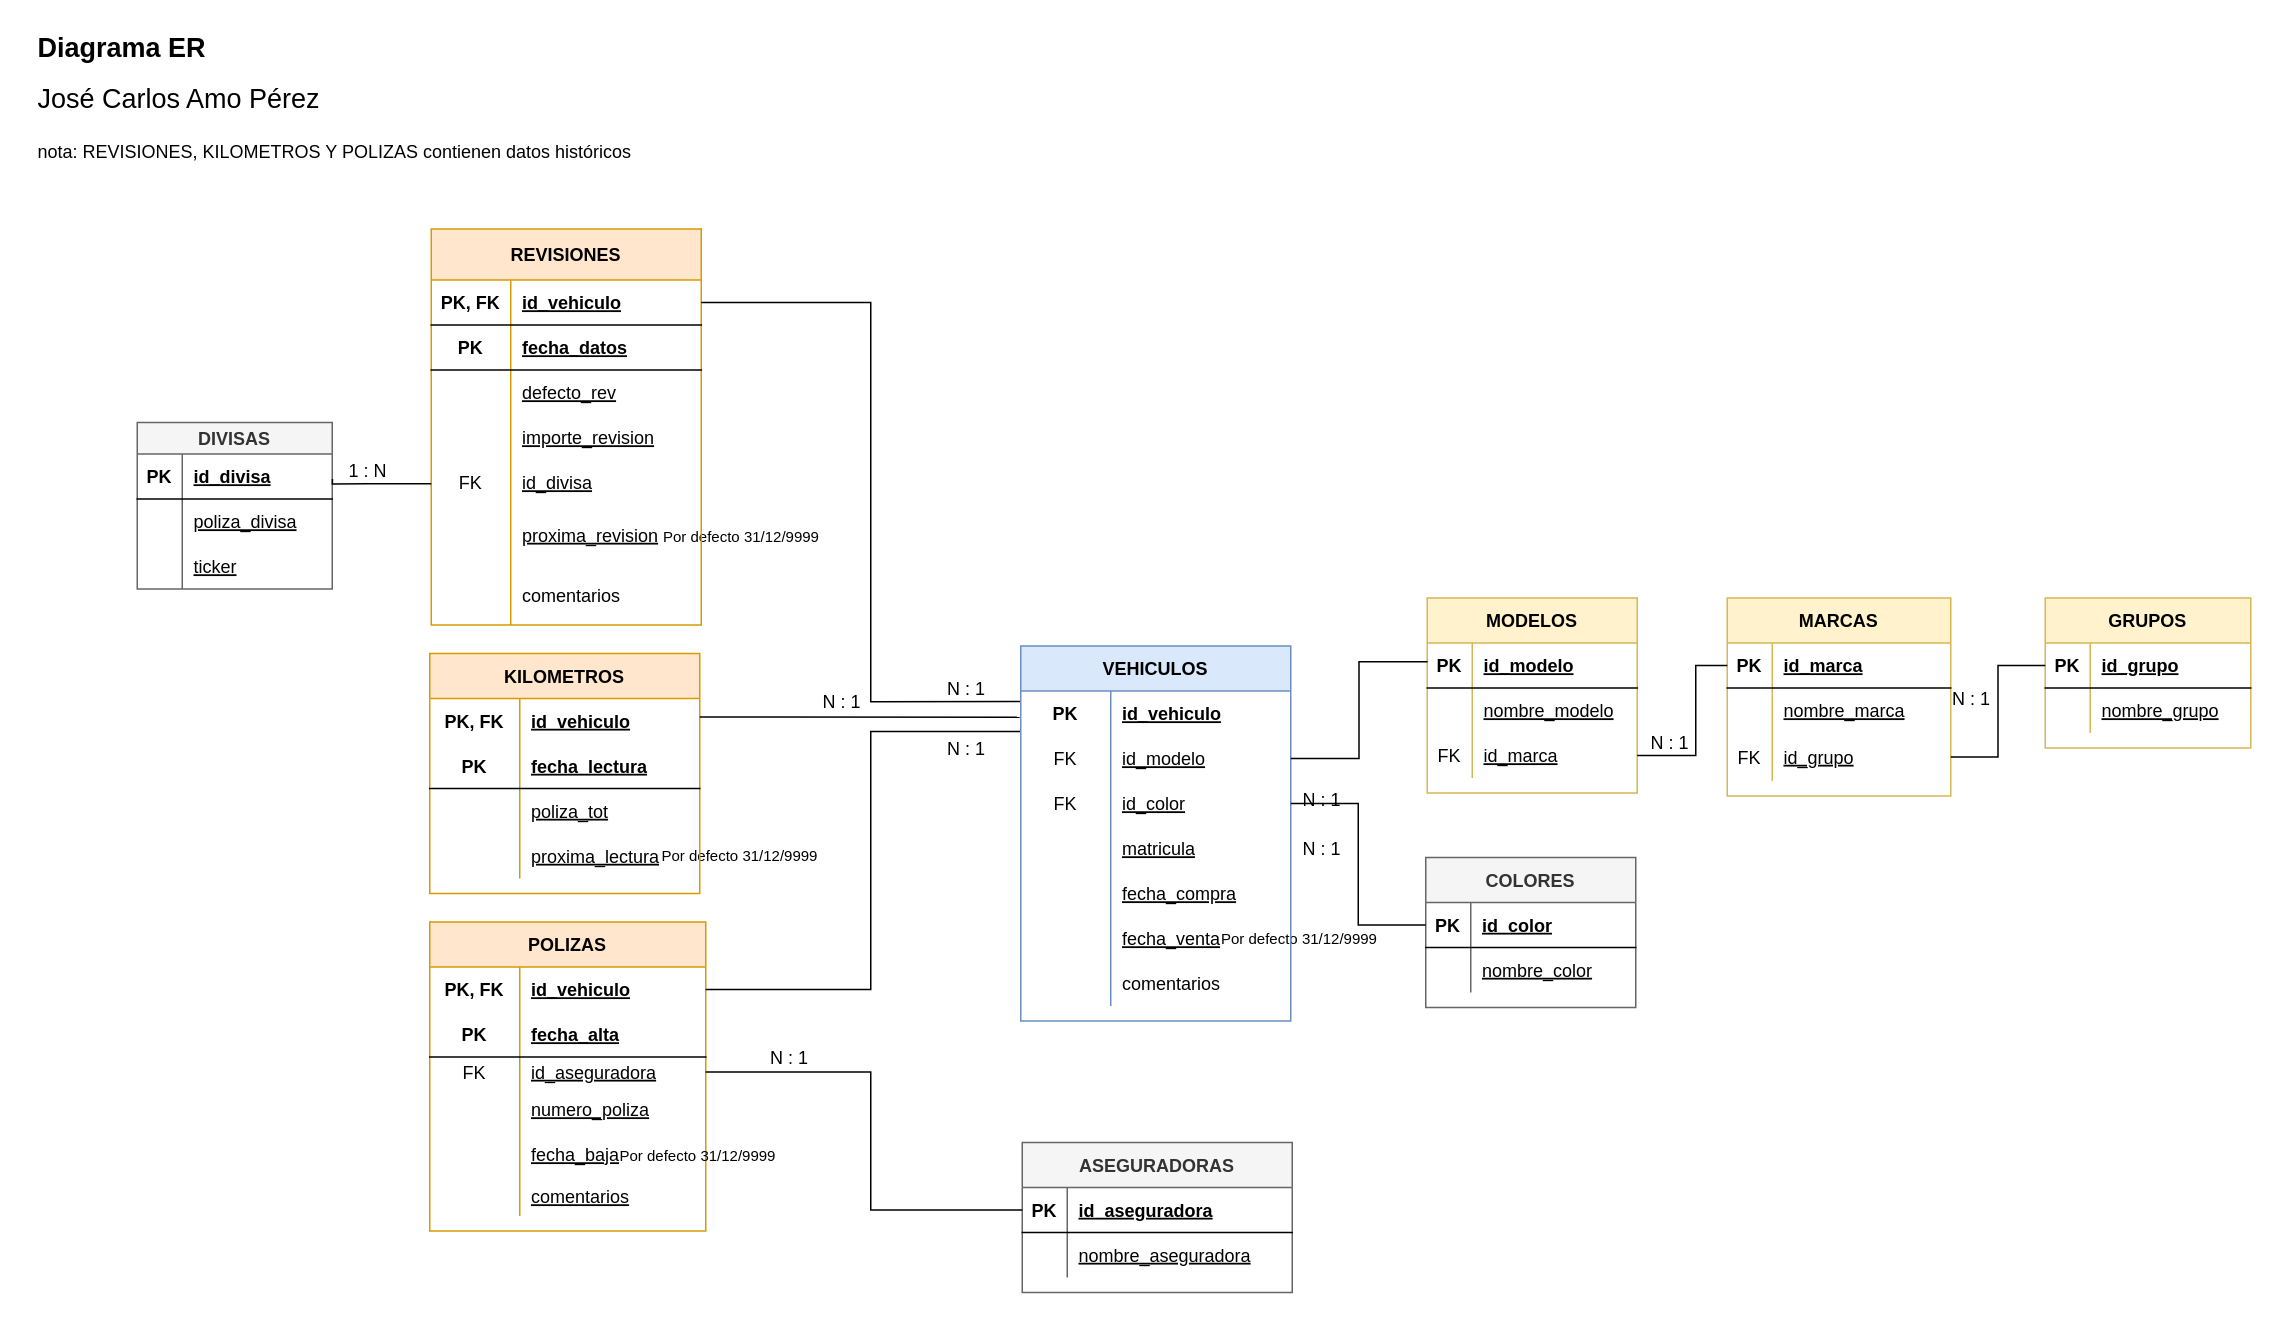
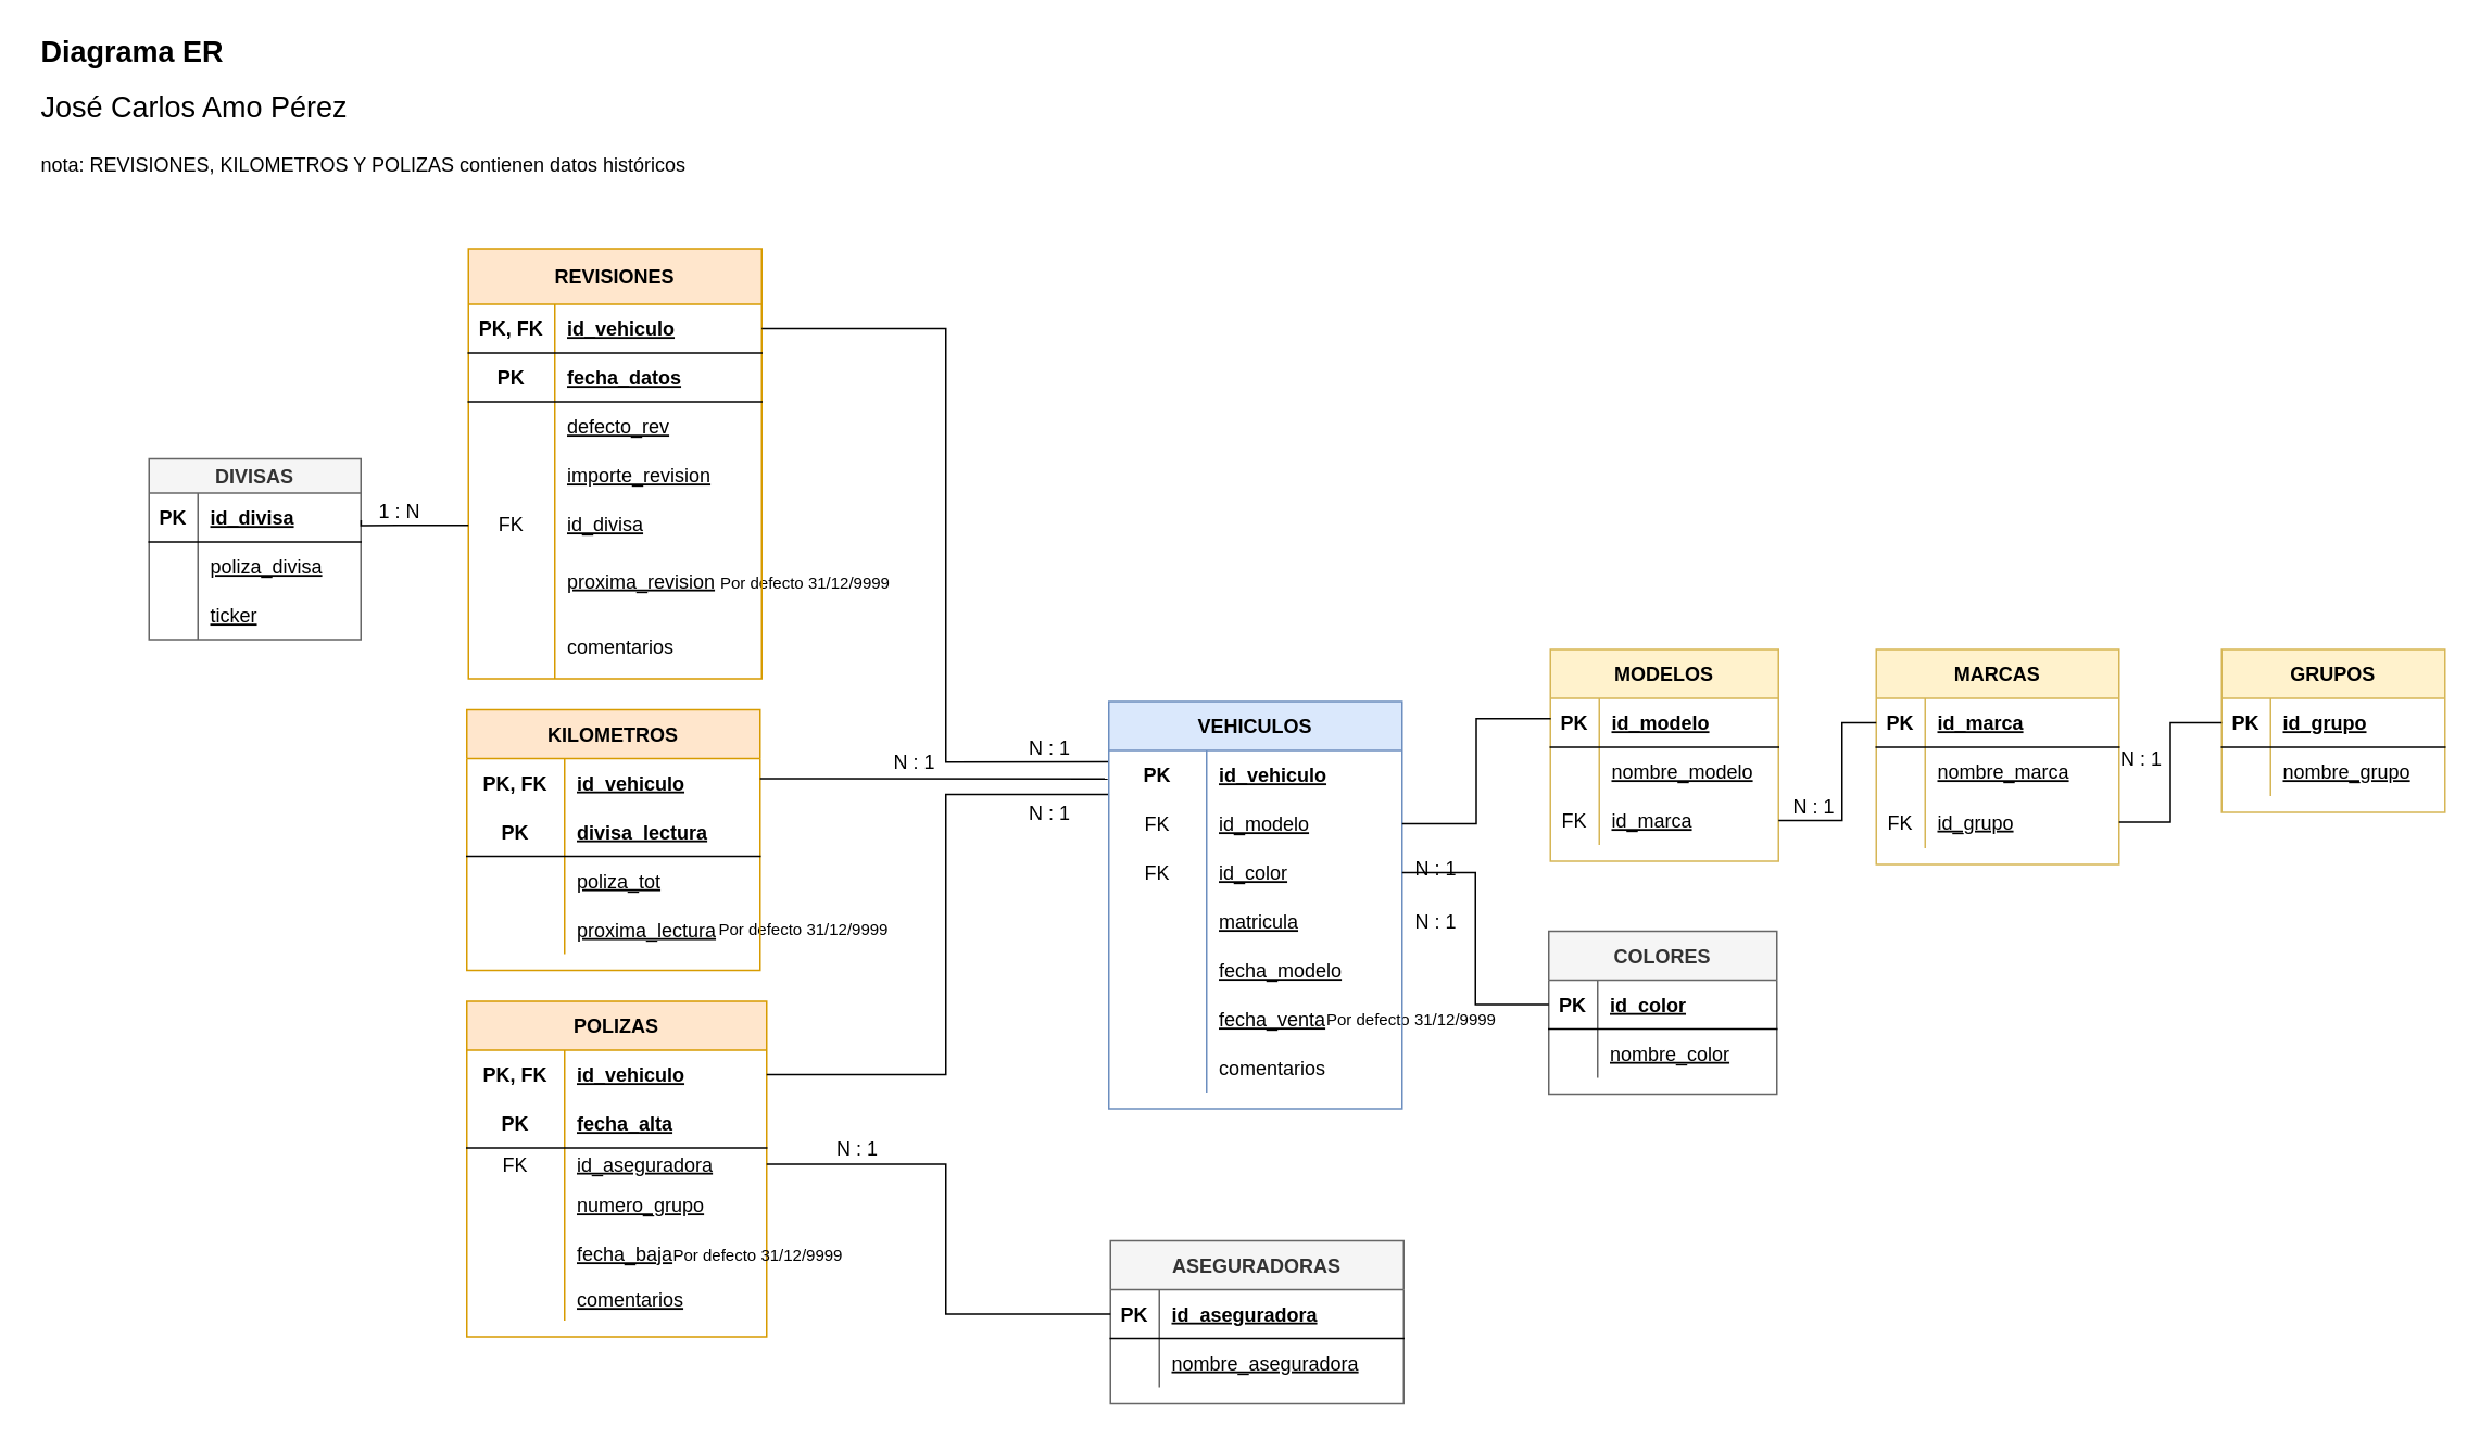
- <mxCell id="135" value="fecha_lectura" style="shape=partialRectangle;connectable=0;fillColor=none;top=0;left=0;bottom=0;right=0;align=left;spacingLeft=6;fontStyle=5;overflow=hidden;" parent="133" vertex="1"><mxGeometry x="60" width="120" height="30" as="geometry"><mxRectangle width="120" height="30" as="alternateBounds" /></mxGeometry></mxCell>
+ <mxCell id="135" value="divisa_lectura" style="shape=partialRectangle;connectable=0;fillColor=none;top=0;left=0;bottom=0;right=0;align=left;spacingLeft=6;fontStyle=5;overflow=hidden;" parent="133" vertex="1"><mxGeometry x="60" width="120" height="30" as="geometry"><mxRectangle width="120" height="30" as="alternateBounds" /></mxGeometry></mxCell>
- <mxCell id="122" value="fecha_compra" style="shape=partialRectangle;connectable=0;fillColor=none;top=0;left=0;bottom=0;right=0;align=left;spacingLeft=6;overflow=hidden;fontStyle=4" parent="120" vertex="1"><mxGeometry x="60" width="120" height="30" as="geometry"><mxRectangle width="120" height="30" as="alternateBounds" /></mxGeometry></mxCell>
+ <mxCell id="122" value="fecha_modelo" style="shape=partialRectangle;connectable=0;fillColor=none;top=0;left=0;bottom=0;right=0;align=left;spacingLeft=6;overflow=hidden;fontStyle=4" parent="120" vertex="1"><mxGeometry x="60" width="120" height="30" as="geometry"><mxRectangle width="120" height="30" as="alternateBounds" /></mxGeometry></mxCell>
- <mxCell id="56" value="numero_poliza" style="shape=partialRectangle;connectable=0;fillColor=none;top=0;left=0;bottom=0;right=0;align=left;spacingLeft=6;overflow=hidden;labelBackgroundColor=none;labelBorderColor=none;fontSize=12;fontColor=#000000;fontStyle=4" parent="54" vertex="1"><mxGeometry x="60" width="124" height="30" as="geometry"><mxRectangle width="124" height="30" as="alternateBounds" /></mxGeometry></mxCell>
+ <mxCell id="56" value="numero_grupo" style="shape=partialRectangle;connectable=0;fillColor=none;top=0;left=0;bottom=0;right=0;align=left;spacingLeft=6;overflow=hidden;labelBackgroundColor=none;labelBorderColor=none;fontSize=12;fontColor=#000000;fontStyle=4" parent="54" vertex="1"><mxGeometry x="60" width="124" height="30" as="geometry"><mxRectangle width="124" height="30" as="alternateBounds" /></mxGeometry></mxCell>
